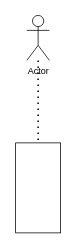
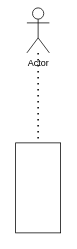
- <mxCell id="2" value="Actor" style="shape=umlActor;verticalLabelPosition=bottom;verticalAlign=top;html=1;outlineConnect=0;" vertex="1" parent="1"><mxGeometry x="35" y="20" width="30" height="60" as="geometry" /></mxCell>
+ <mxCell id="2" value="Actor" style="shape=umlActor;verticalLabelPosition=bottom;verticalAlign=top;html=1;outlineConnect=0;" vertex="1" parent="1"><mxGeometry x="35" y="10" width="30" height="60" as="geometry" /></mxCell>
